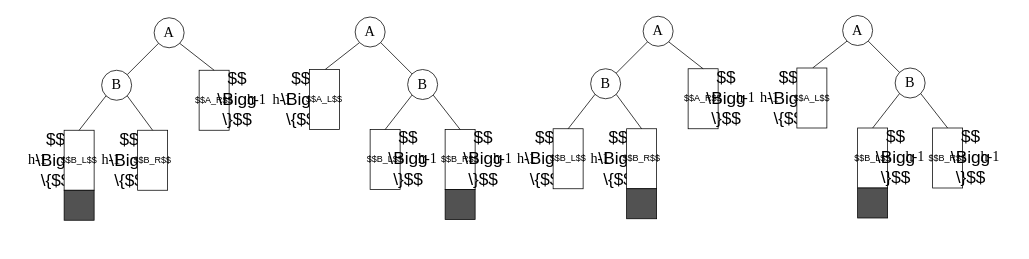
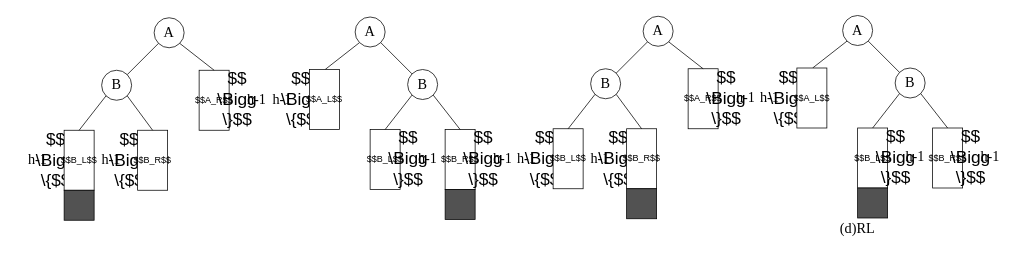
+ <mxCell id="94" value="&lt;span style=&quot;font-size: 19px;&quot;&gt;&lt;font face=&quot;Times New Roman&quot;&gt;(d)RL&lt;/font&gt;&lt;/span&gt;" style="text;html=1;strokeColor=none;fillColor=none;align=center;verticalAlign=middle;whiteSpace=wrap;rounded=0;fontSize=11;fontFamily=Helvetica;fontColor=default;" vertex="1" parent="71"><mxGeometry x="117" y="270" width="60" height="30" as="geometry" /></mxCell>
